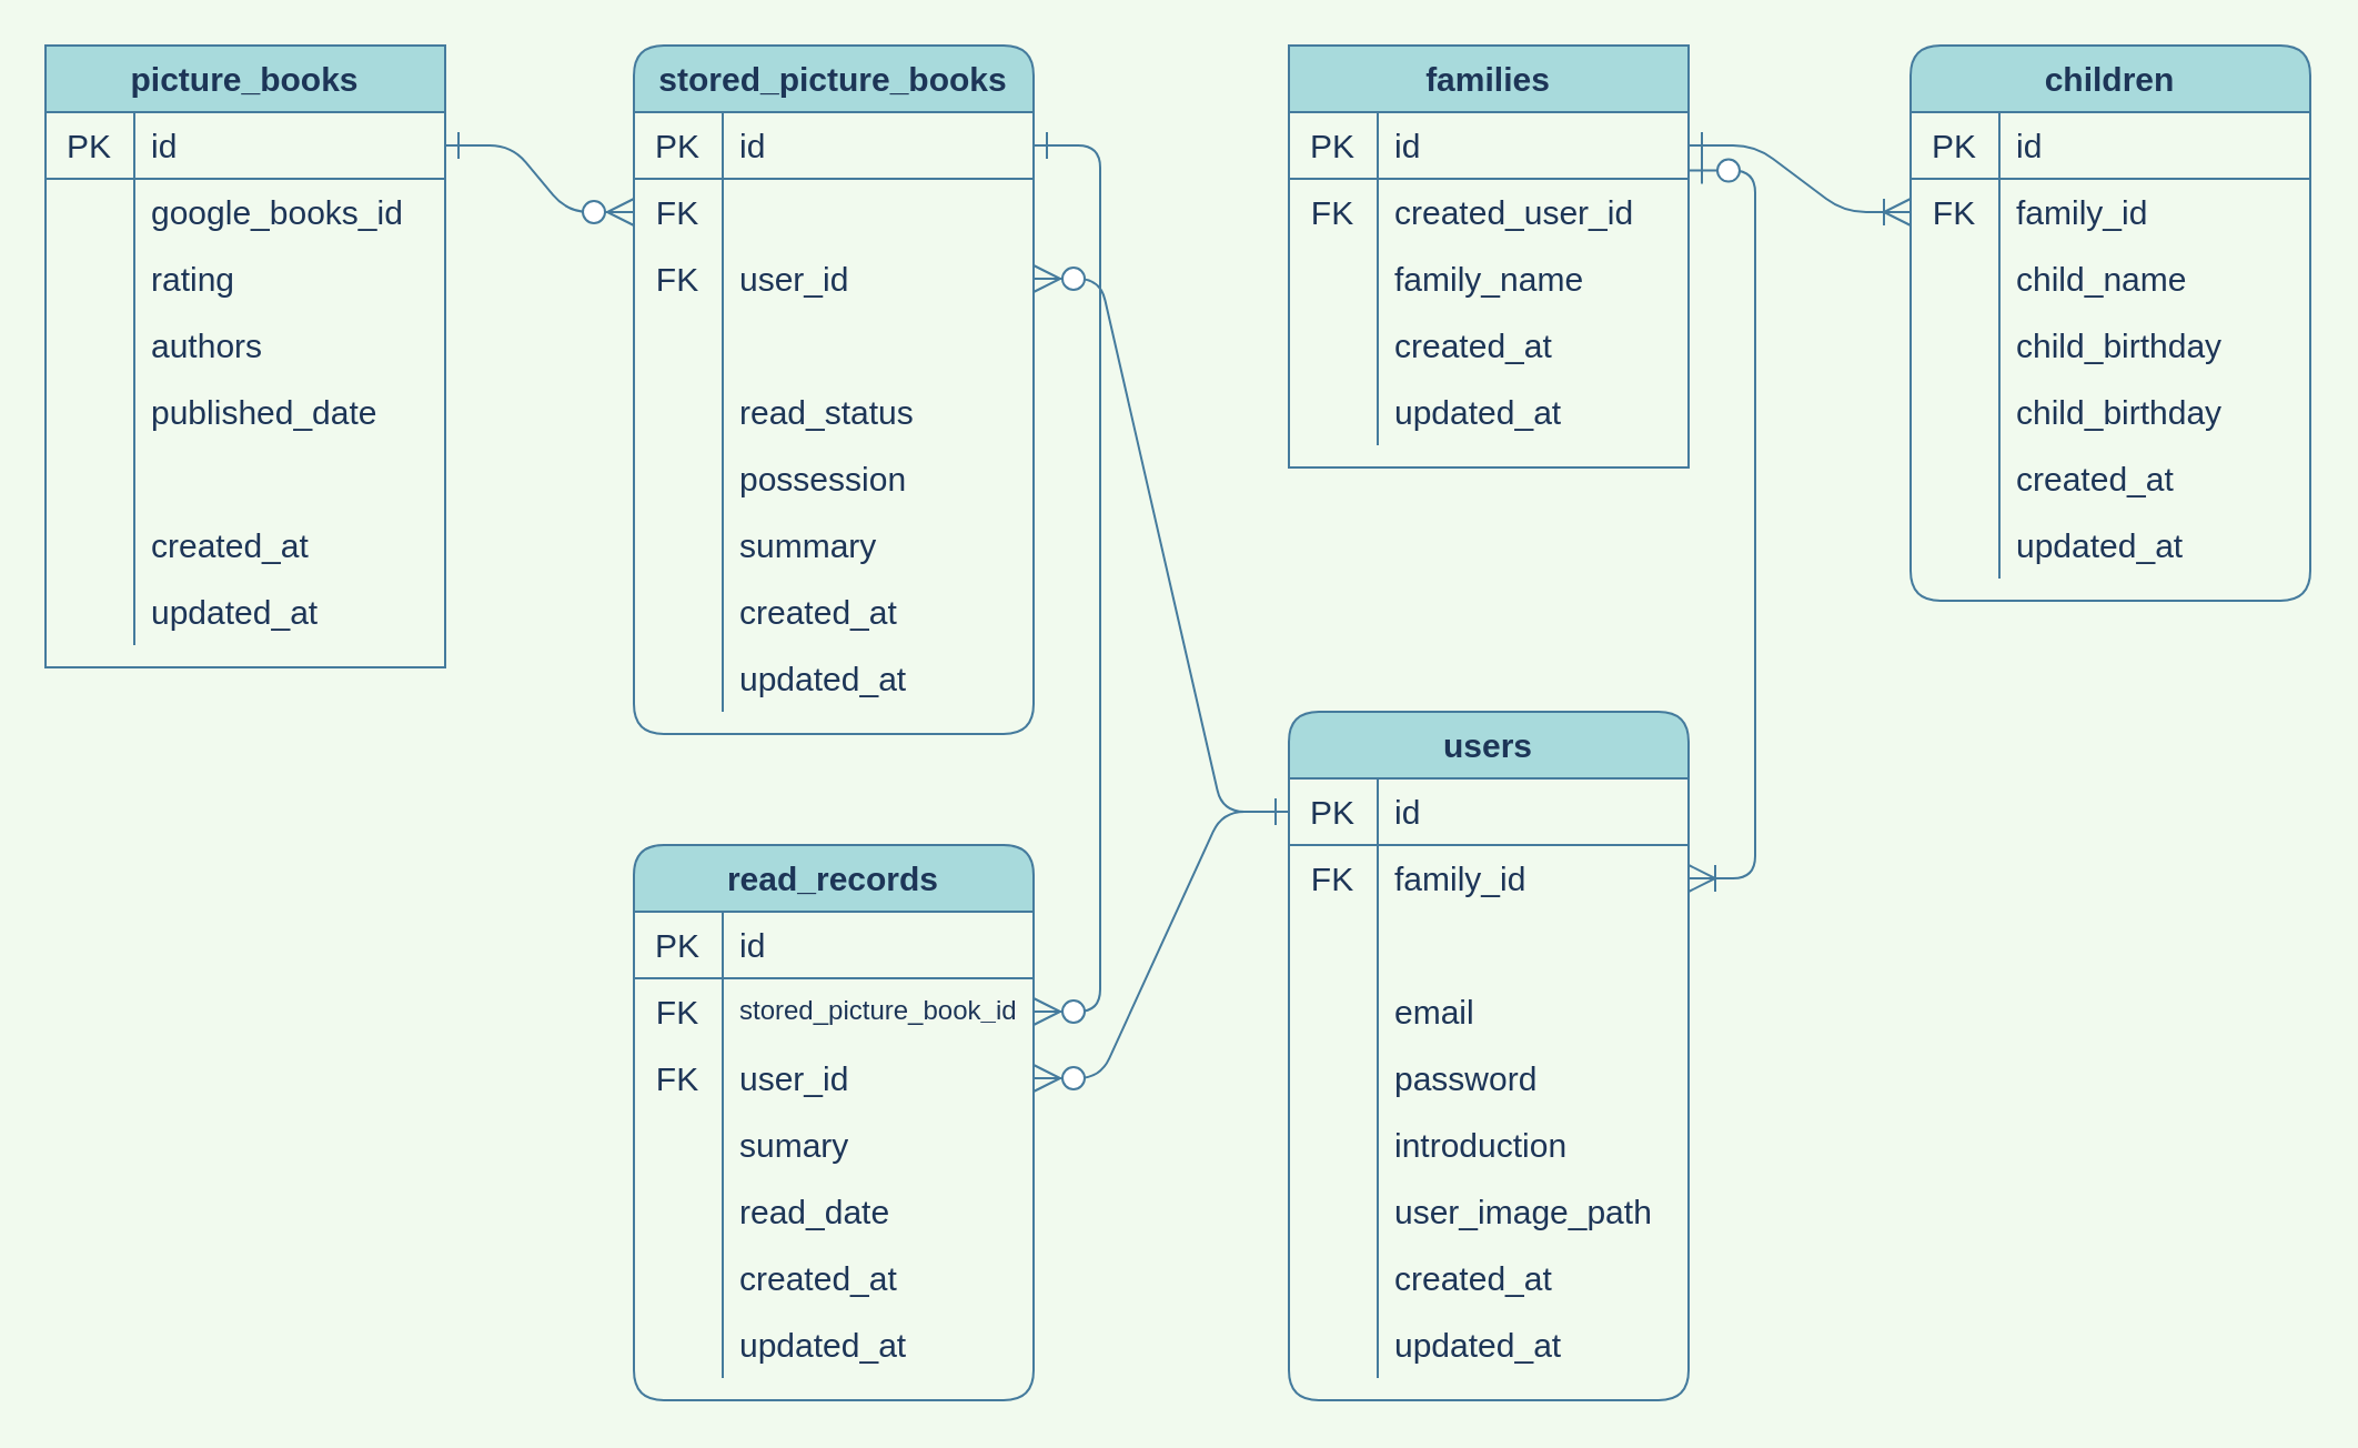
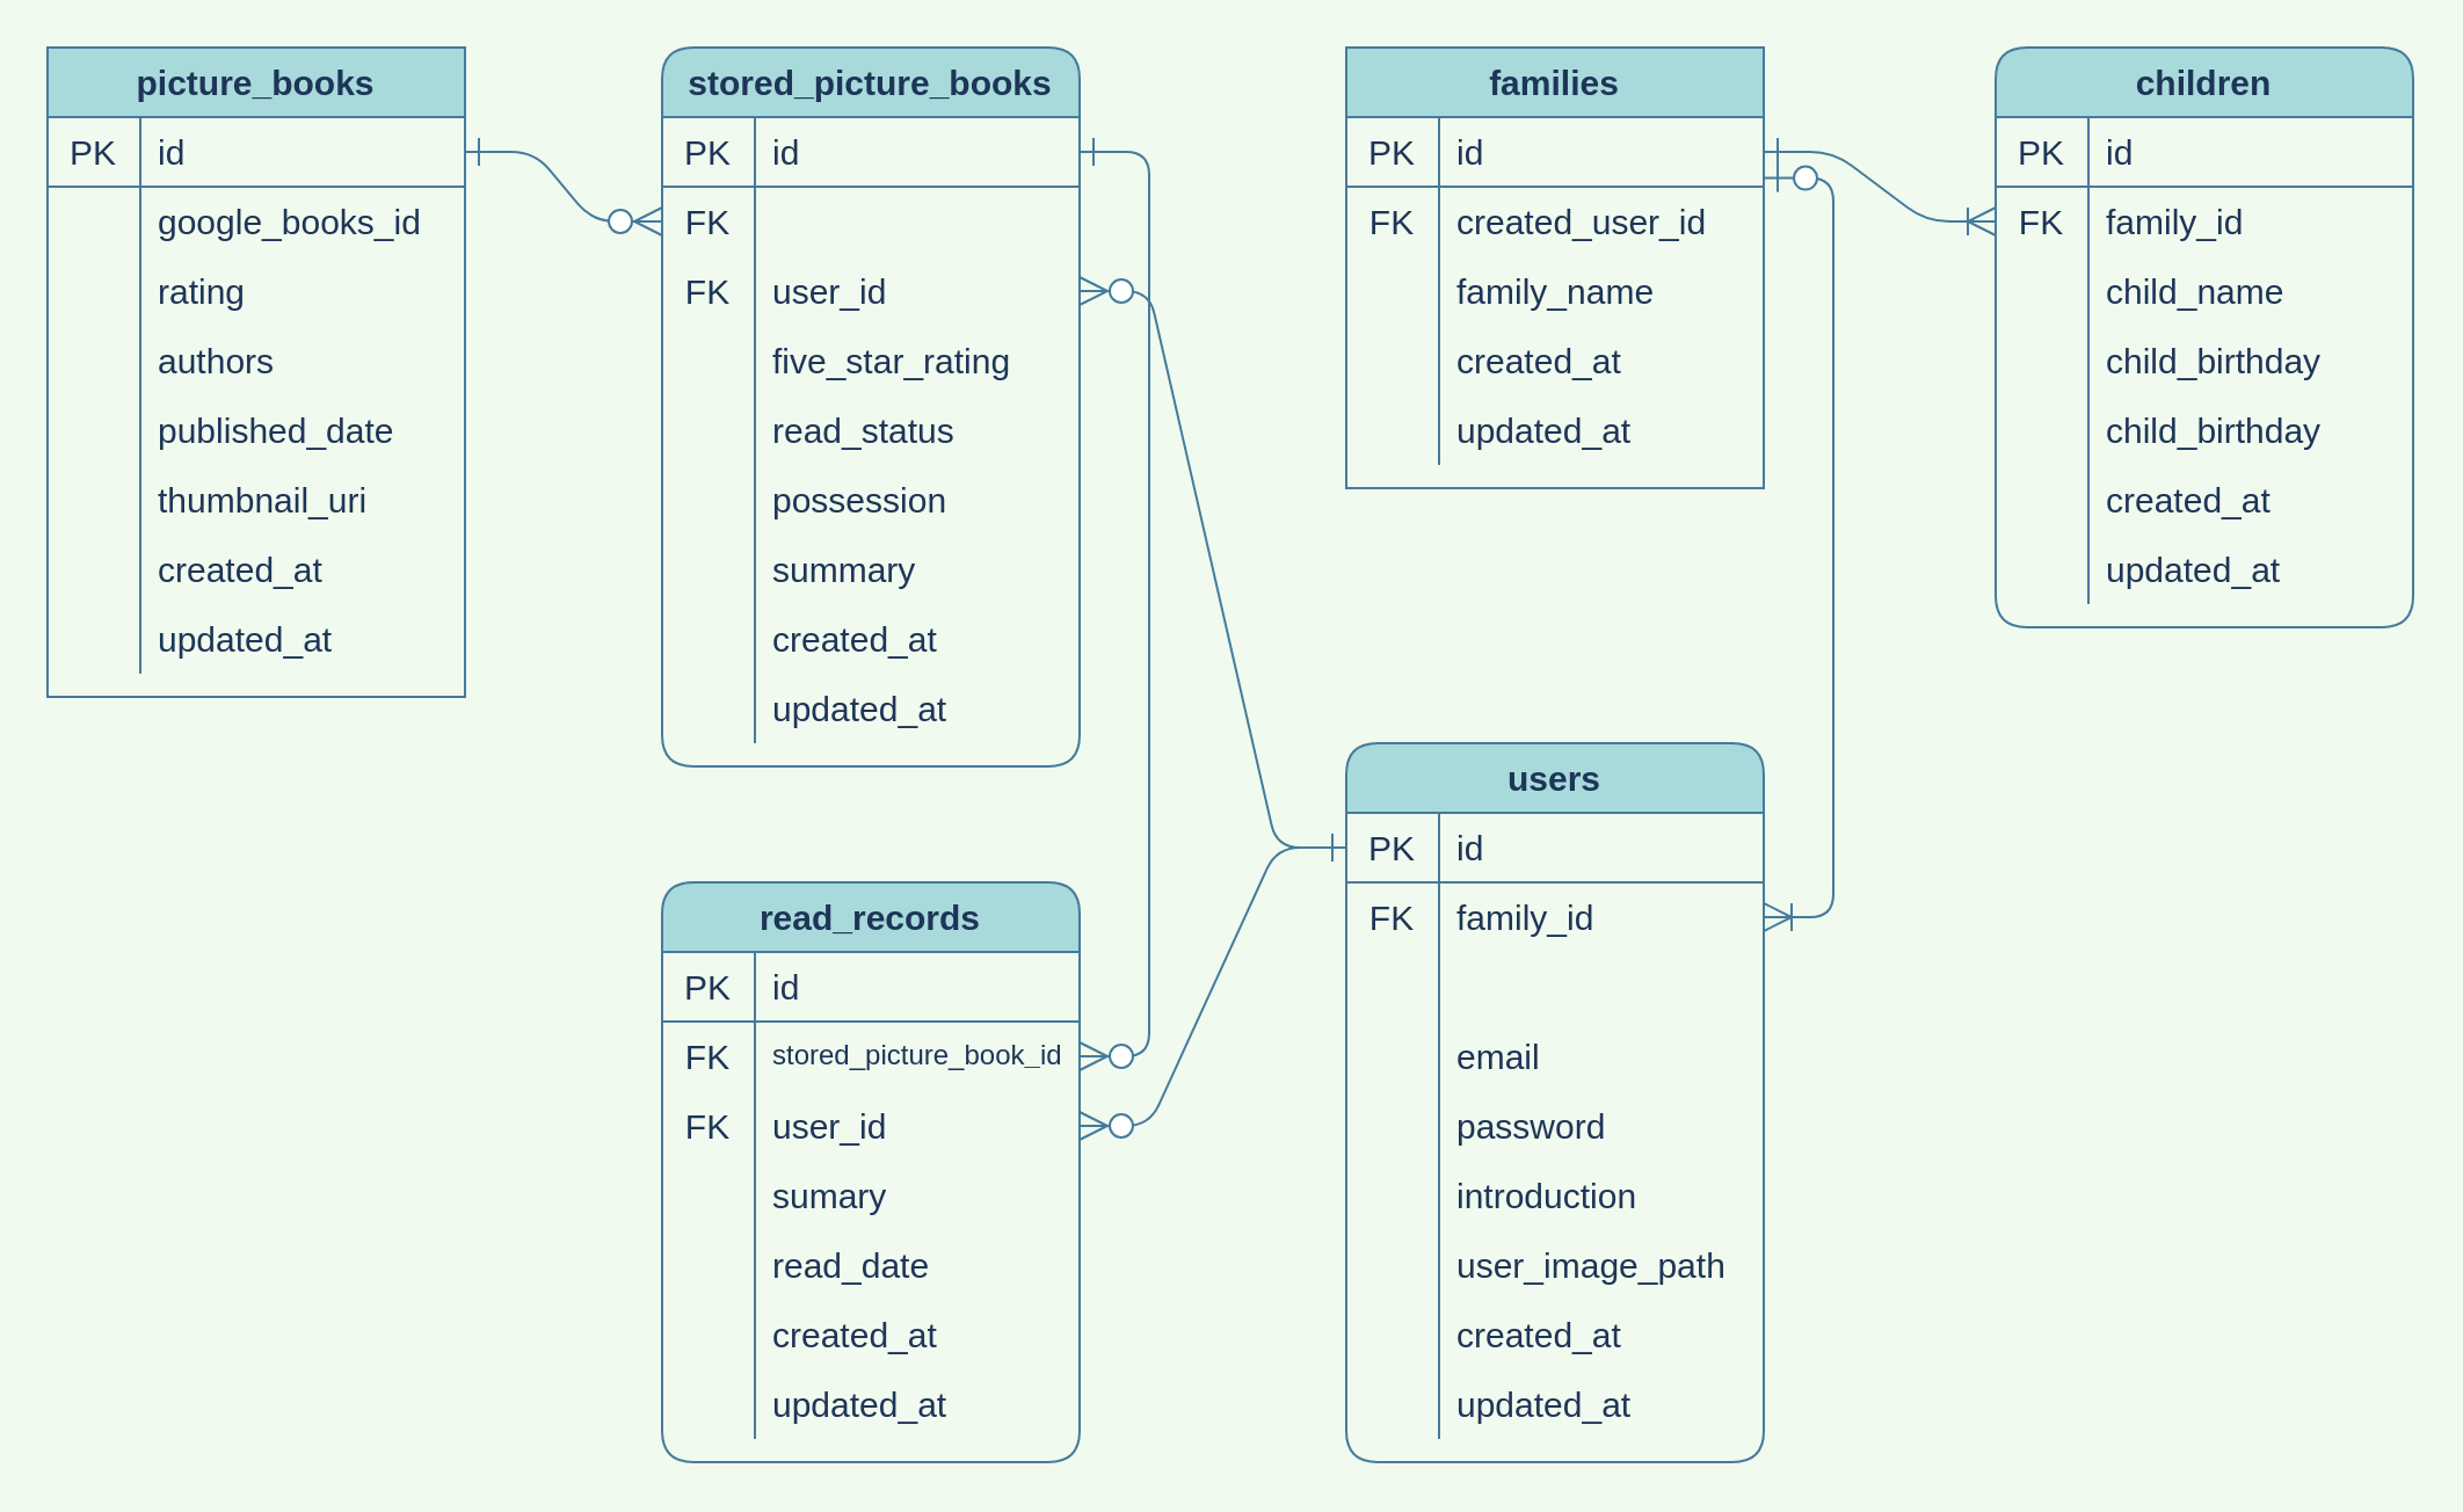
+ <mxCell id="82" value="&lt;meta charset=&quot;utf-8&quot; style=&quot;font-size: 15px;&quot;&gt;five_star_rating" style="shape=partialRectangle;html=1;whiteSpace=wrap;connectable=0;fillColor=none;top=0;left=0;bottom=0;right=0;align=left;spacingLeft=6;overflow=hidden;fontSize=15;rounded=1;strokeColor=#457B9D;fontColor=#1D3557;" parent="80" vertex="1"><mxGeometry x="40" width="140" height="30" as="geometry" /></mxCell>
+ <mxCell id="36" value="thumbnail_uri" style="shape=partialRectangle;html=1;whiteSpace=wrap;connectable=0;fillColor=none;top=0;left=0;bottom=0;right=0;align=left;spacingLeft=6;overflow=hidden;fontSize=15;rounded=1;strokeColor=#457B9D;fontColor=#1D3557;" parent="34" vertex="1"><mxGeometry x="40" width="140" height="30" as="geometry" /></mxCell>
